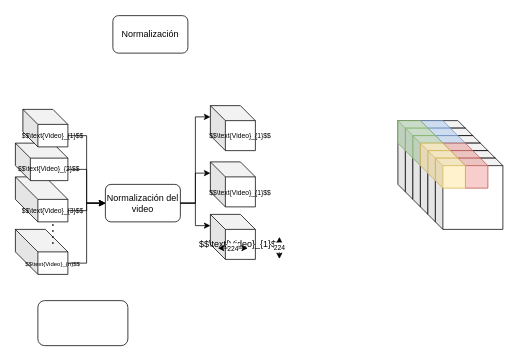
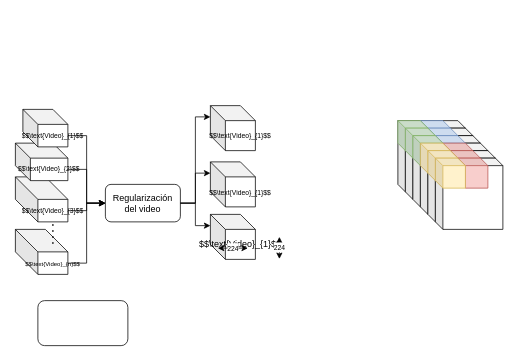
- <mxCell id="31" value="Normalización" style="rounded=1;whiteSpace=wrap;html=1;" vertex="1" parent="1"><mxGeometry x="150" y="20" width="100" height="50" as="geometry" /></mxCell>
- <mxCell id="30" value="Normalización del video" style="rounded=1;whiteSpace=wrap;html=1;" vertex="1" parent="1"><mxGeometry x="140" y="245" width="100" height="50" as="geometry" /></mxCell>
+ <mxCell id="30" value="Regularización del video" style="rounded=1;whiteSpace=wrap;html=1;" vertex="1" parent="1"><mxGeometry x="140" y="245" width="100" height="50" as="geometry" /></mxCell>
